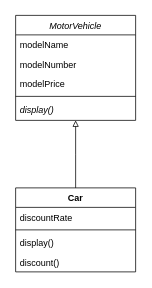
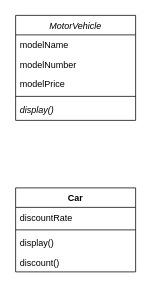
- <mxCell id="2" style="edgeStyle=elbowEdgeStyle;rounded=0;orthogonalLoop=1;jettySize=auto;elbow=vertical;html=1;exitX=0.5;exitY=0;exitDx=0;exitDy=0;endArrow=block;endFill=0;strokeColor=#000000;" edge="1" parent="1" source="9" target="3"><mxGeometry relative="1" as="geometry" /></mxCell>
